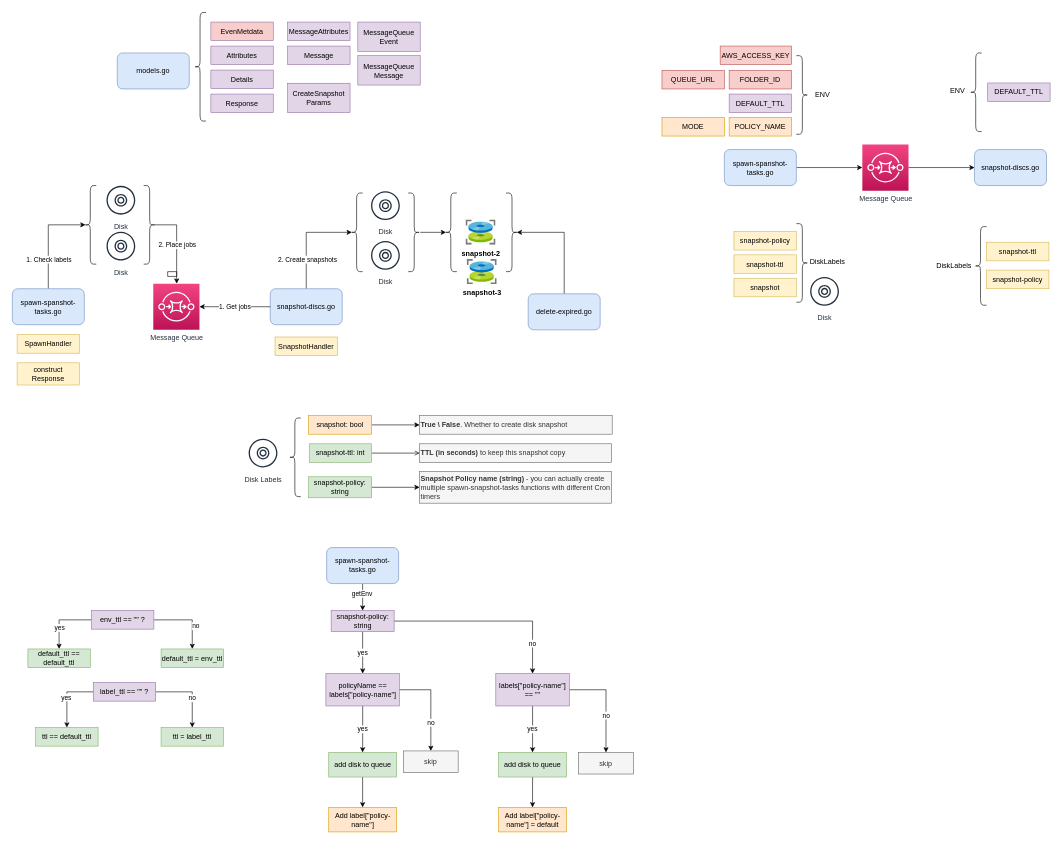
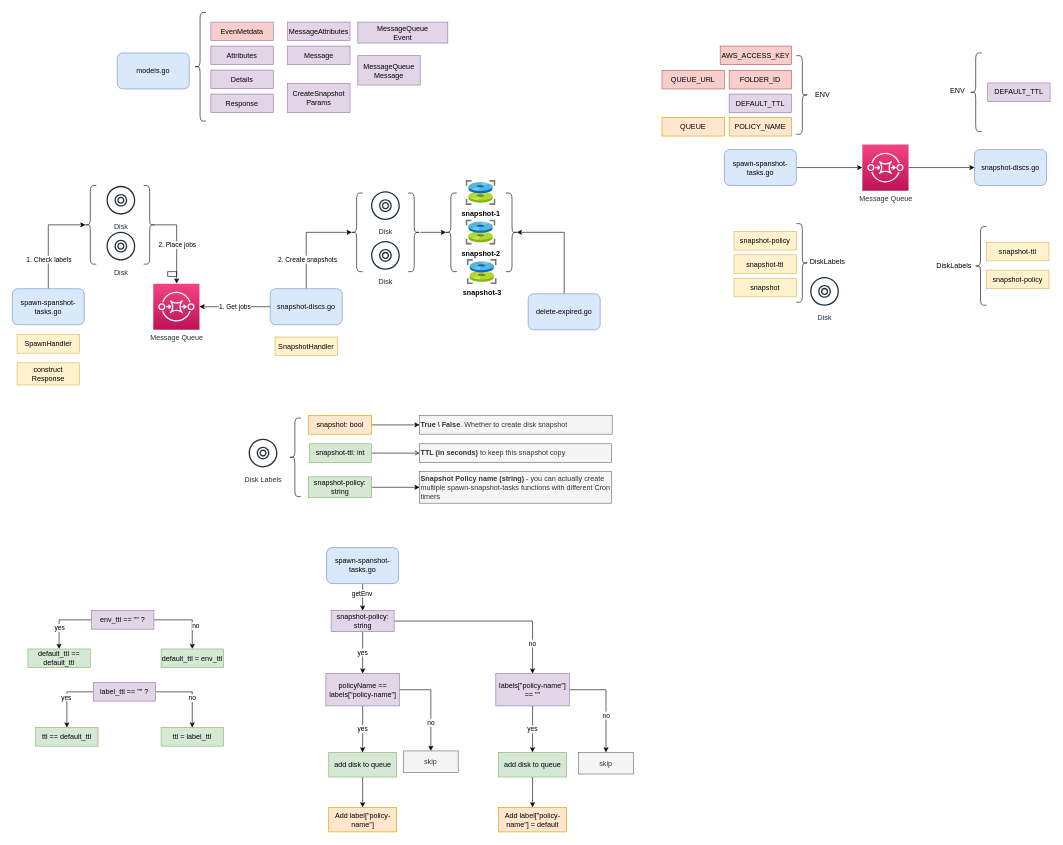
- <mxCell id="17" value="MessageQueue&lt;br&gt;Event" style="rounded=0;whiteSpace=wrap;html=1;fillColor=#e1d5e7;strokeColor=#9673a6;" parent="1" vertex="1"><mxGeometry x="596" y="36" width="104" height="49" as="geometry" /></mxCell>
+ <mxCell id="17" value="MessageQueue&lt;br&gt;Event" style="rounded=0;whiteSpace=wrap;html=1;fillColor=#e1d5e7;strokeColor=#9673a6;" parent="1" vertex="1"><mxGeometry x="596" y="36" width="150" height="35" as="geometry" /></mxCell>
- <mxCell id="103" value="MODE" style="rounded=0;whiteSpace=wrap;html=1;fillColor=#ffe6cc;strokeColor=#d79b00;" parent="1" vertex="1"><mxGeometry x="1103" y="195" width="104" height="31" as="geometry" /></mxCell>
+ <mxCell id="103" value="QUEUE" style="rounded=0;whiteSpace=wrap;html=1;fillColor=#ffe6cc;strokeColor=#d79b00;" parent="1" vertex="1"><mxGeometry x="1103" y="195" width="104" height="31" as="geometry" /></mxCell>
+ <mxCell id="28" value="snapshot-1" style="aspect=fixed;html=1;points=[];align=center;image;fontSize=12;image=img/lib/mscae/MD_snapshot.svg;fontStyle=1" parent="1" vertex="1"><mxGeometry x="776" y="299.5" width="50" height="42" as="geometry" /></mxCell>
